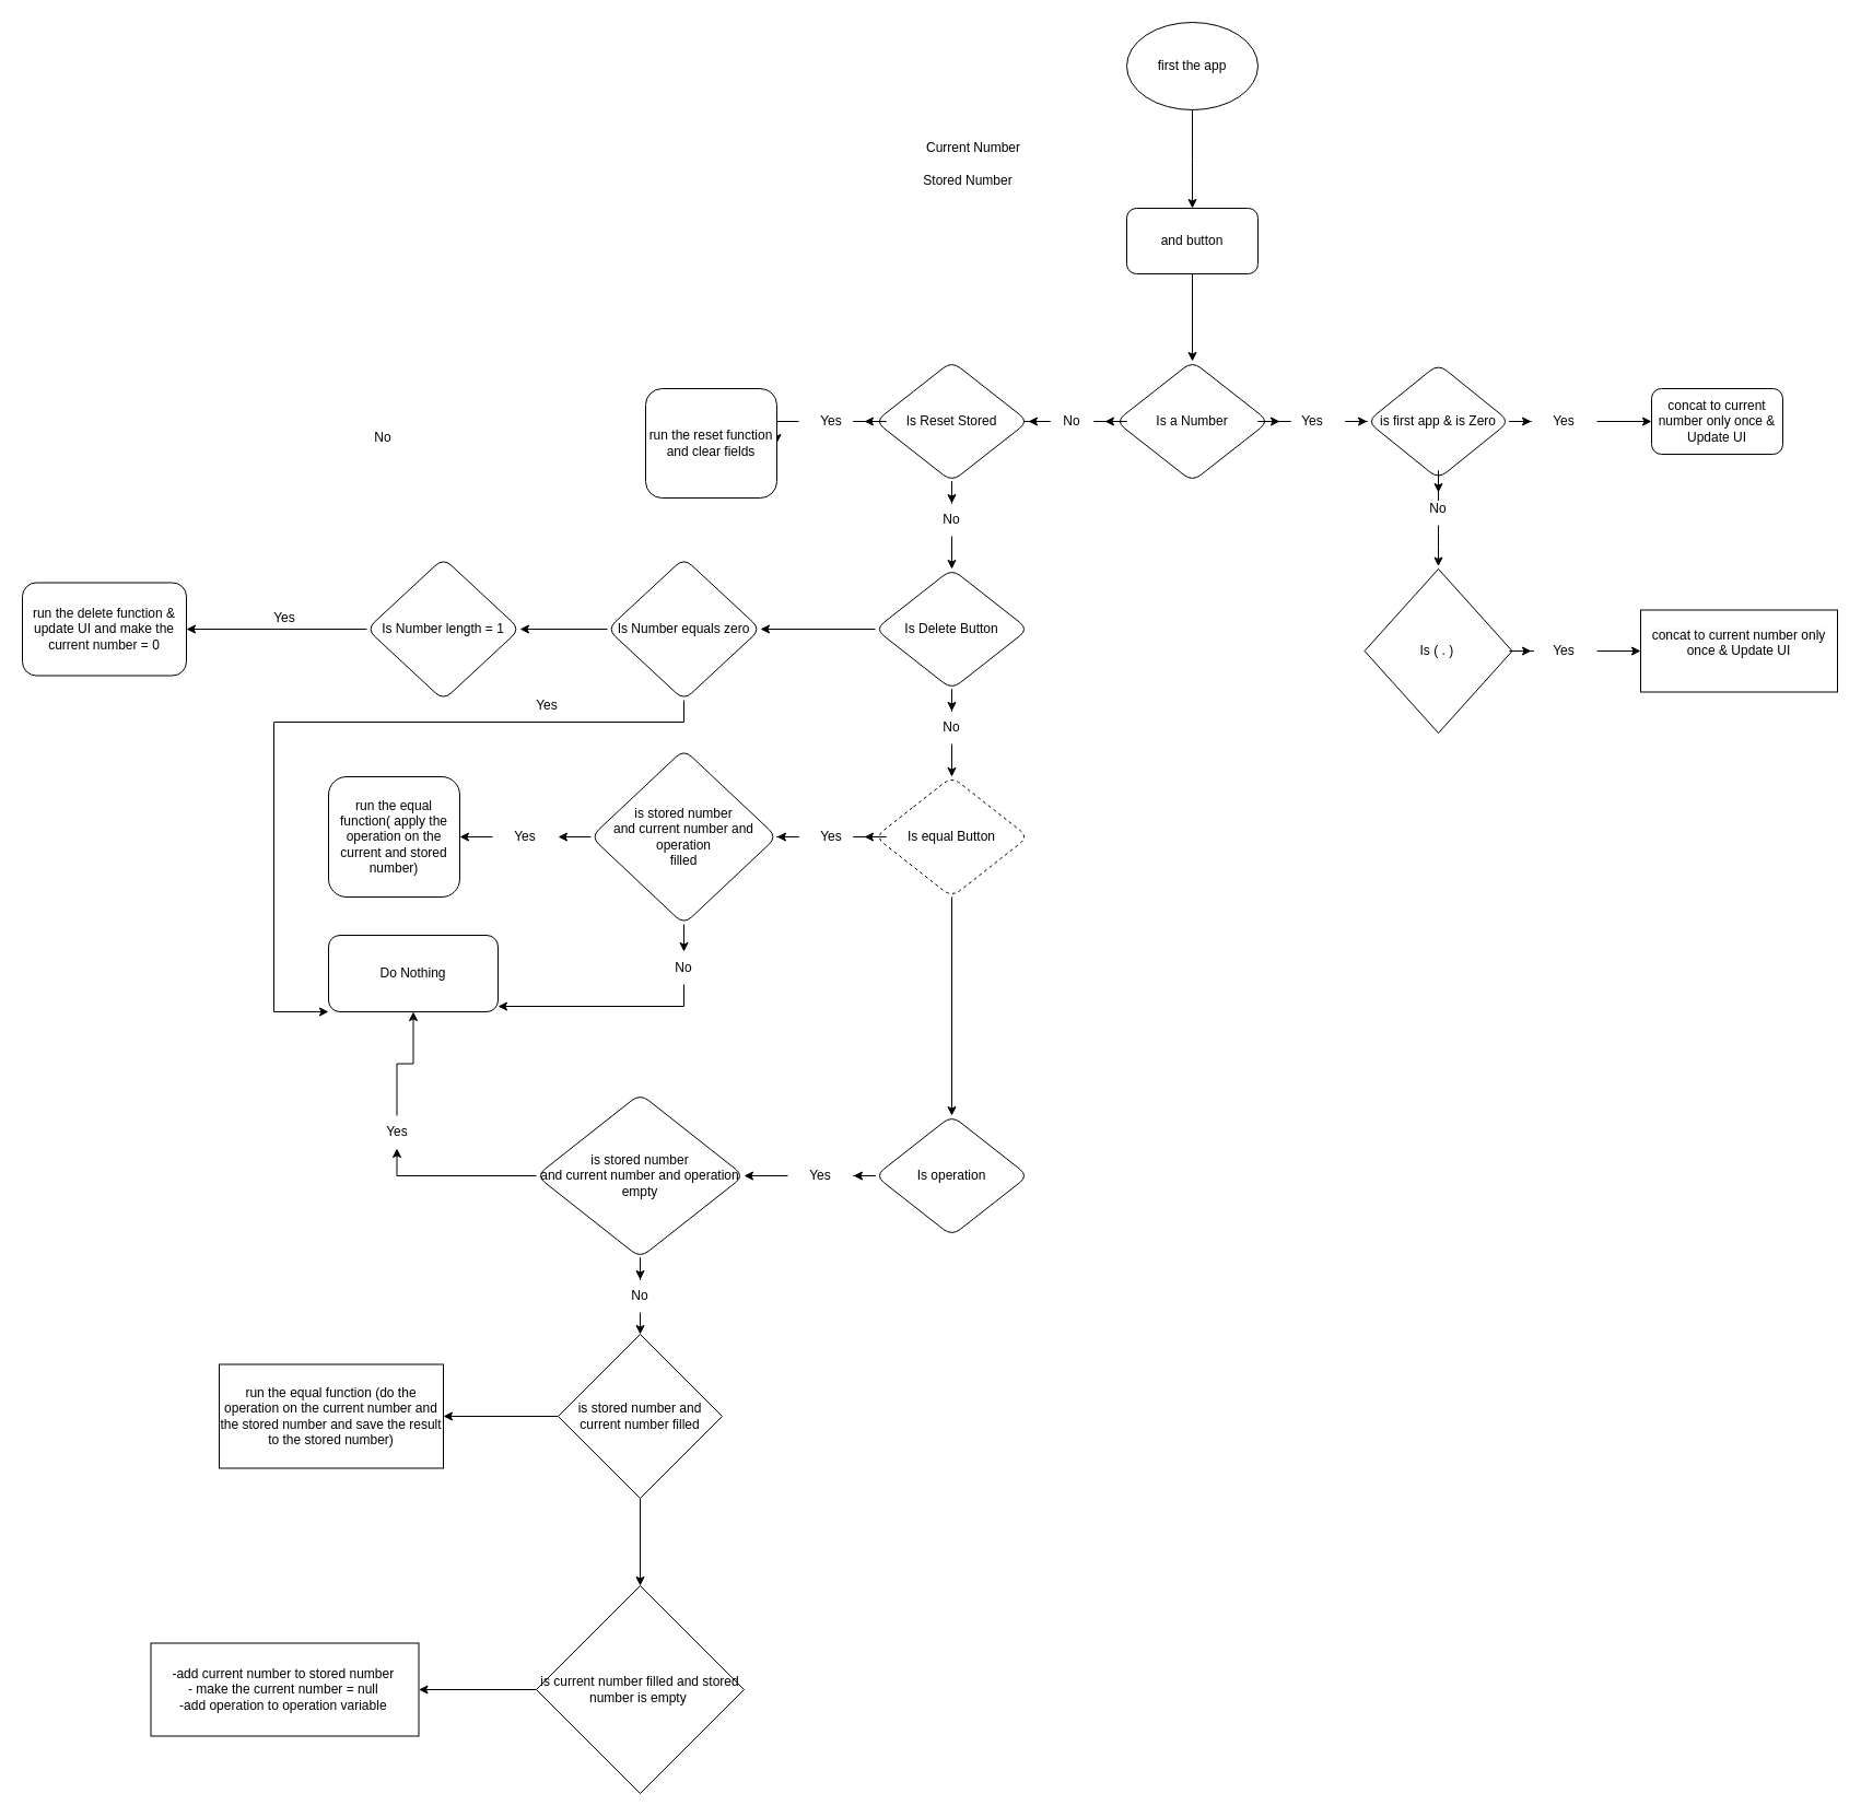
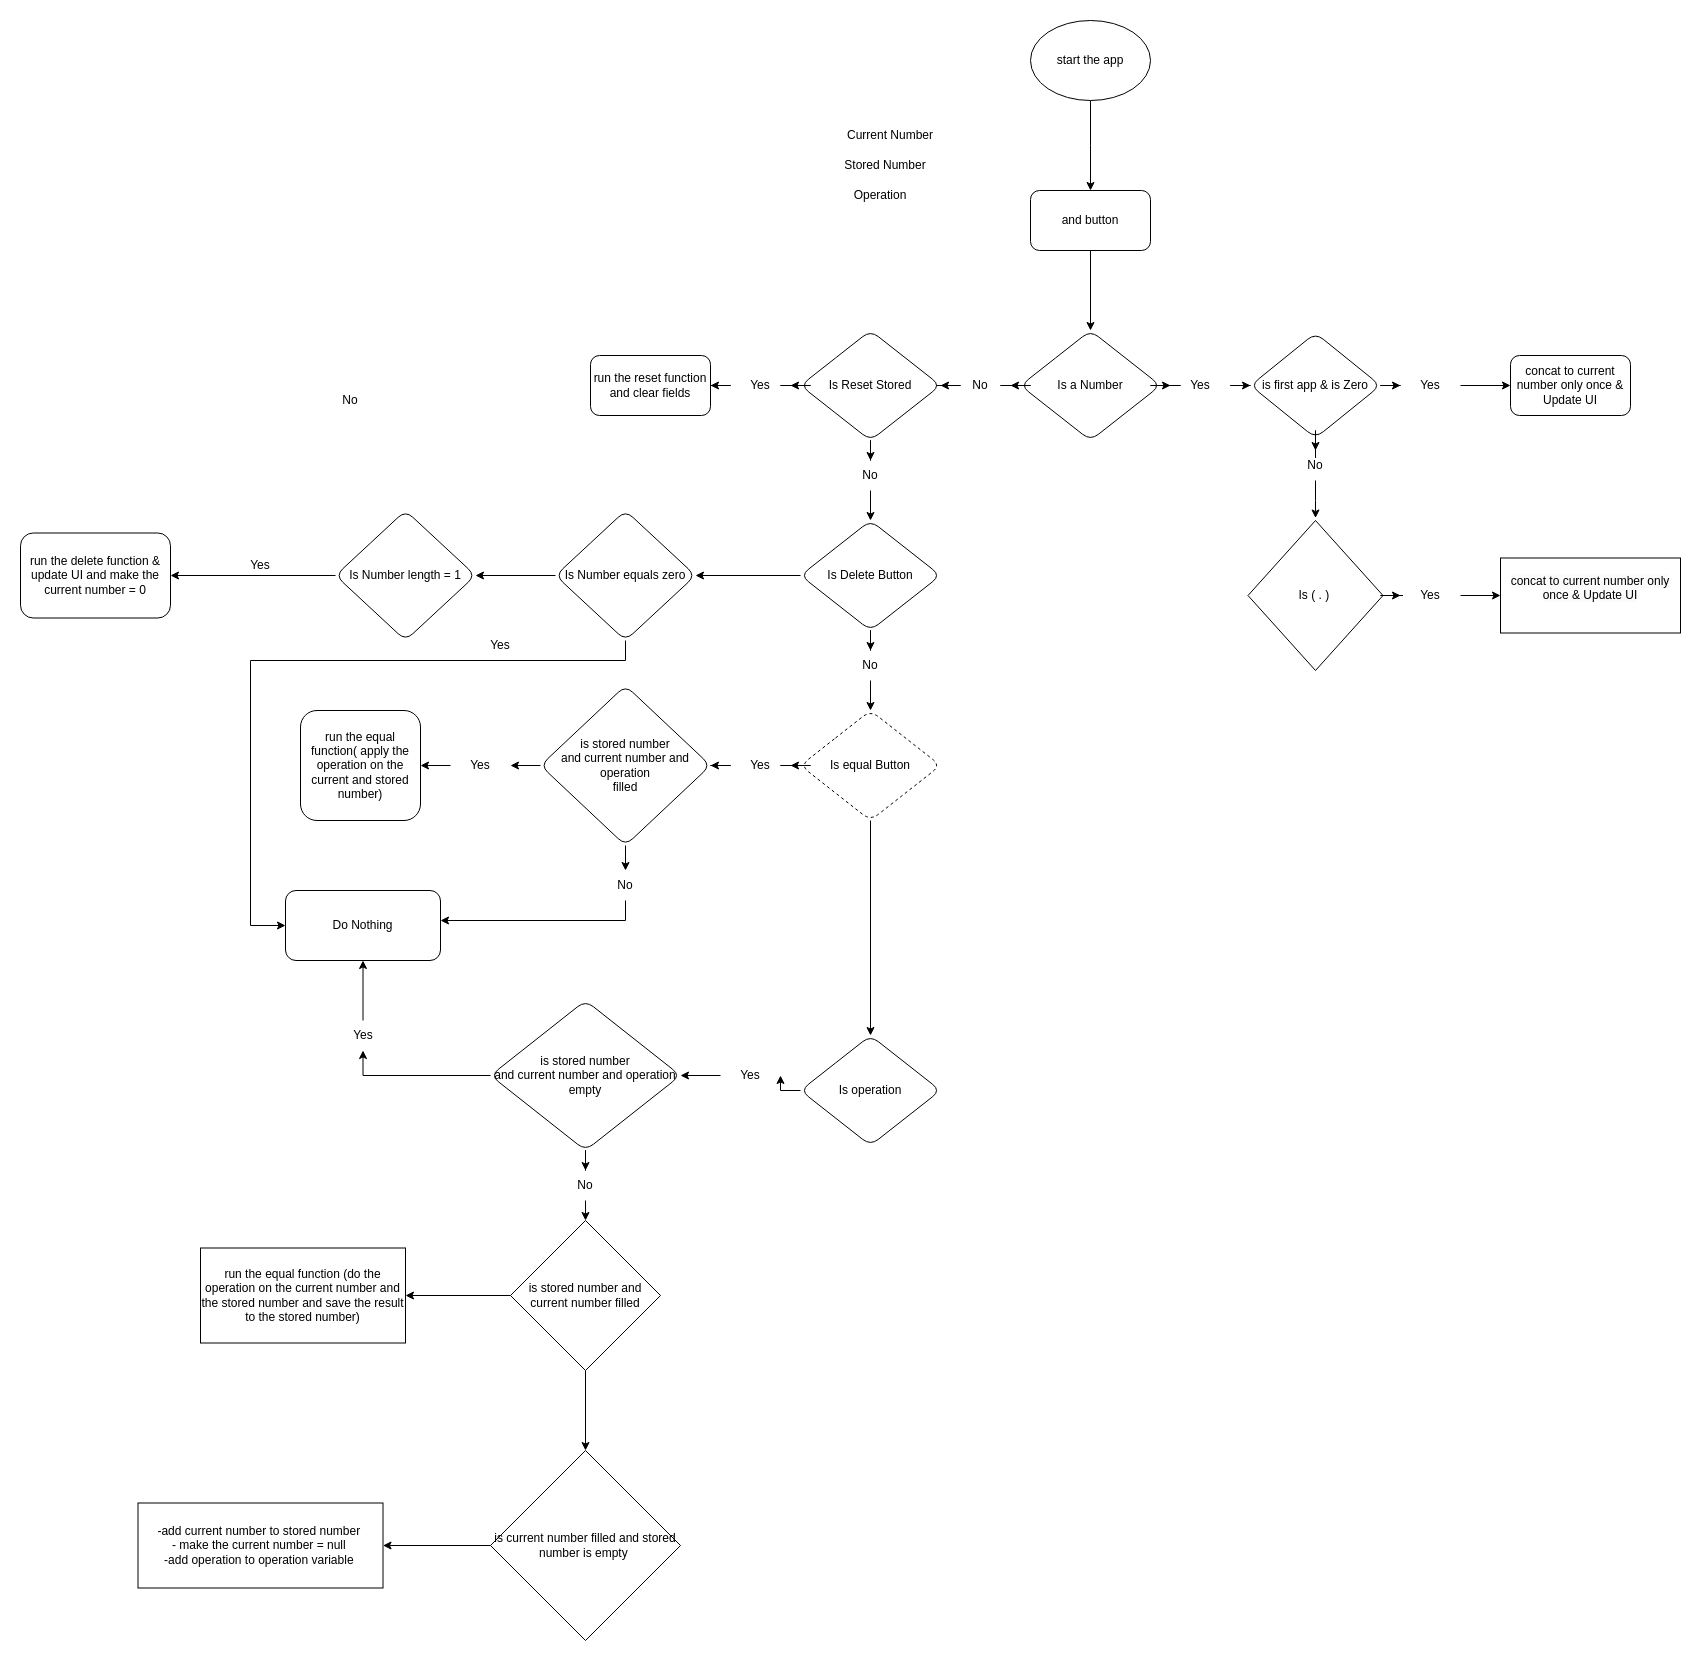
- <mxCell id="3" value="first the app" style="ellipse;whiteSpace=wrap;html=1;" parent="1" vertex="1"><mxGeometry x="1030" y="20" width="120" height="80" as="geometry" /></mxCell>
+ <mxCell id="3" value="start the app" style="ellipse;whiteSpace=wrap;html=1;" parent="1" vertex="1"><mxGeometry x="1030" y="20" width="120" height="80" as="geometry" /></mxCell>
+ <mxCell id="26" value="Operation" style="text;html=1;align=center;verticalAlign=middle;whiteSpace=wrap;rounded=0;" parent="1" vertex="1"><mxGeometry x="850" y="180" width="60" height="30" as="geometry" /></mxCell>
- <mxCell id="30" value="run the reset function and clear fields" style="whiteSpace=wrap;html=1;rounded=1;" parent="1" vertex="1"><mxGeometry x="590" y="355" width="120" height="100" as="geometry" /></mxCell>
+ <mxCell id="30" value="run the reset function and clear fields" style="whiteSpace=wrap;html=1;rounded=1;" parent="1" vertex="1"><mxGeometry x="590" y="355" width="120" height="60" as="geometry" /></mxCell>
- <mxCell id="53" value="Do Nothing" style="whiteSpace=wrap;html=1;rounded=1;" parent="1" vertex="1"><mxGeometry x="300" y="855" width="155" height="70" as="geometry" /></mxCell>
+ <mxCell id="53" value="Do Nothing" style="whiteSpace=wrap;html=1;rounded=1;" parent="1" vertex="1"><mxGeometry x="285" y="890" width="155" height="70" as="geometry" /></mxCell>
- <mxCell id="66" value="Is operation" style="rhombus;whiteSpace=wrap;html=1;rounded=1;" parent="1" vertex="1"><mxGeometry x="800" y="1020" width="140" height="110" as="geometry" /></mxCell>
+ <mxCell id="66" value="Is operation" style="rhombus;whiteSpace=wrap;html=1;rounded=1;" parent="1" vertex="1"><mxGeometry x="800" y="1035" width="140" height="110" as="geometry" /></mxCell>
